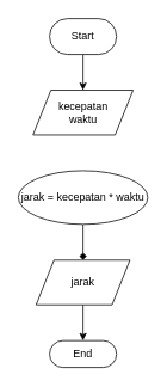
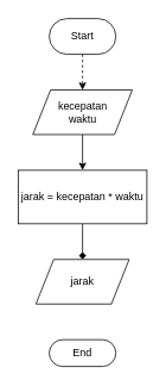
- <mxCell id="2" value="" style="edgeStyle=orthogonalEdgeStyle;rounded=0;orthogonalLoop=1;jettySize=auto;html=1;" edge="1" parent="1" source="3" target="5"><mxGeometry relative="1" as="geometry" /></mxCell>
+ <mxCell id="2" value="" style="edgeStyle=orthogonalEdgeStyle;rounded=0;orthogonalLoop=1;jettySize=auto;html=1;dashed=1;" edge="1" parent="1" source="3" target="5"><mxGeometry relative="1" as="geometry" /></mxCell>
+ <mxCell id="4" value="" style="edgeStyle=orthogonalEdgeStyle;rounded=0;orthogonalLoop=1;jettySize=auto;html=1;" edge="1" parent="1" source="5" target="7"><mxGeometry relative="1" as="geometry" /></mxCell>
- <mxCell id="7" value="jarak = kecepatan * waktu" style="ellipse;whiteSpace=wrap;html=1;" vertex="1" parent="1"><mxGeometry x="20" y="190" width="145" height="60" as="geometry" /></mxCell>
+ <mxCell id="7" value="jarak = kecepatan * waktu" style="rounded=0;whiteSpace=wrap;html=1;" vertex="1" parent="1"><mxGeometry x="20" y="190" width="145" height="60" as="geometry" /></mxCell>
- <mxCell id="8" value="" style="edgeStyle=orthogonalEdgeStyle;rounded=0;orthogonalLoop=1;jettySize=auto;html=1;" edge="1" parent="1" source="9" target="10"><mxGeometry relative="1" as="geometry" /></mxCell>
